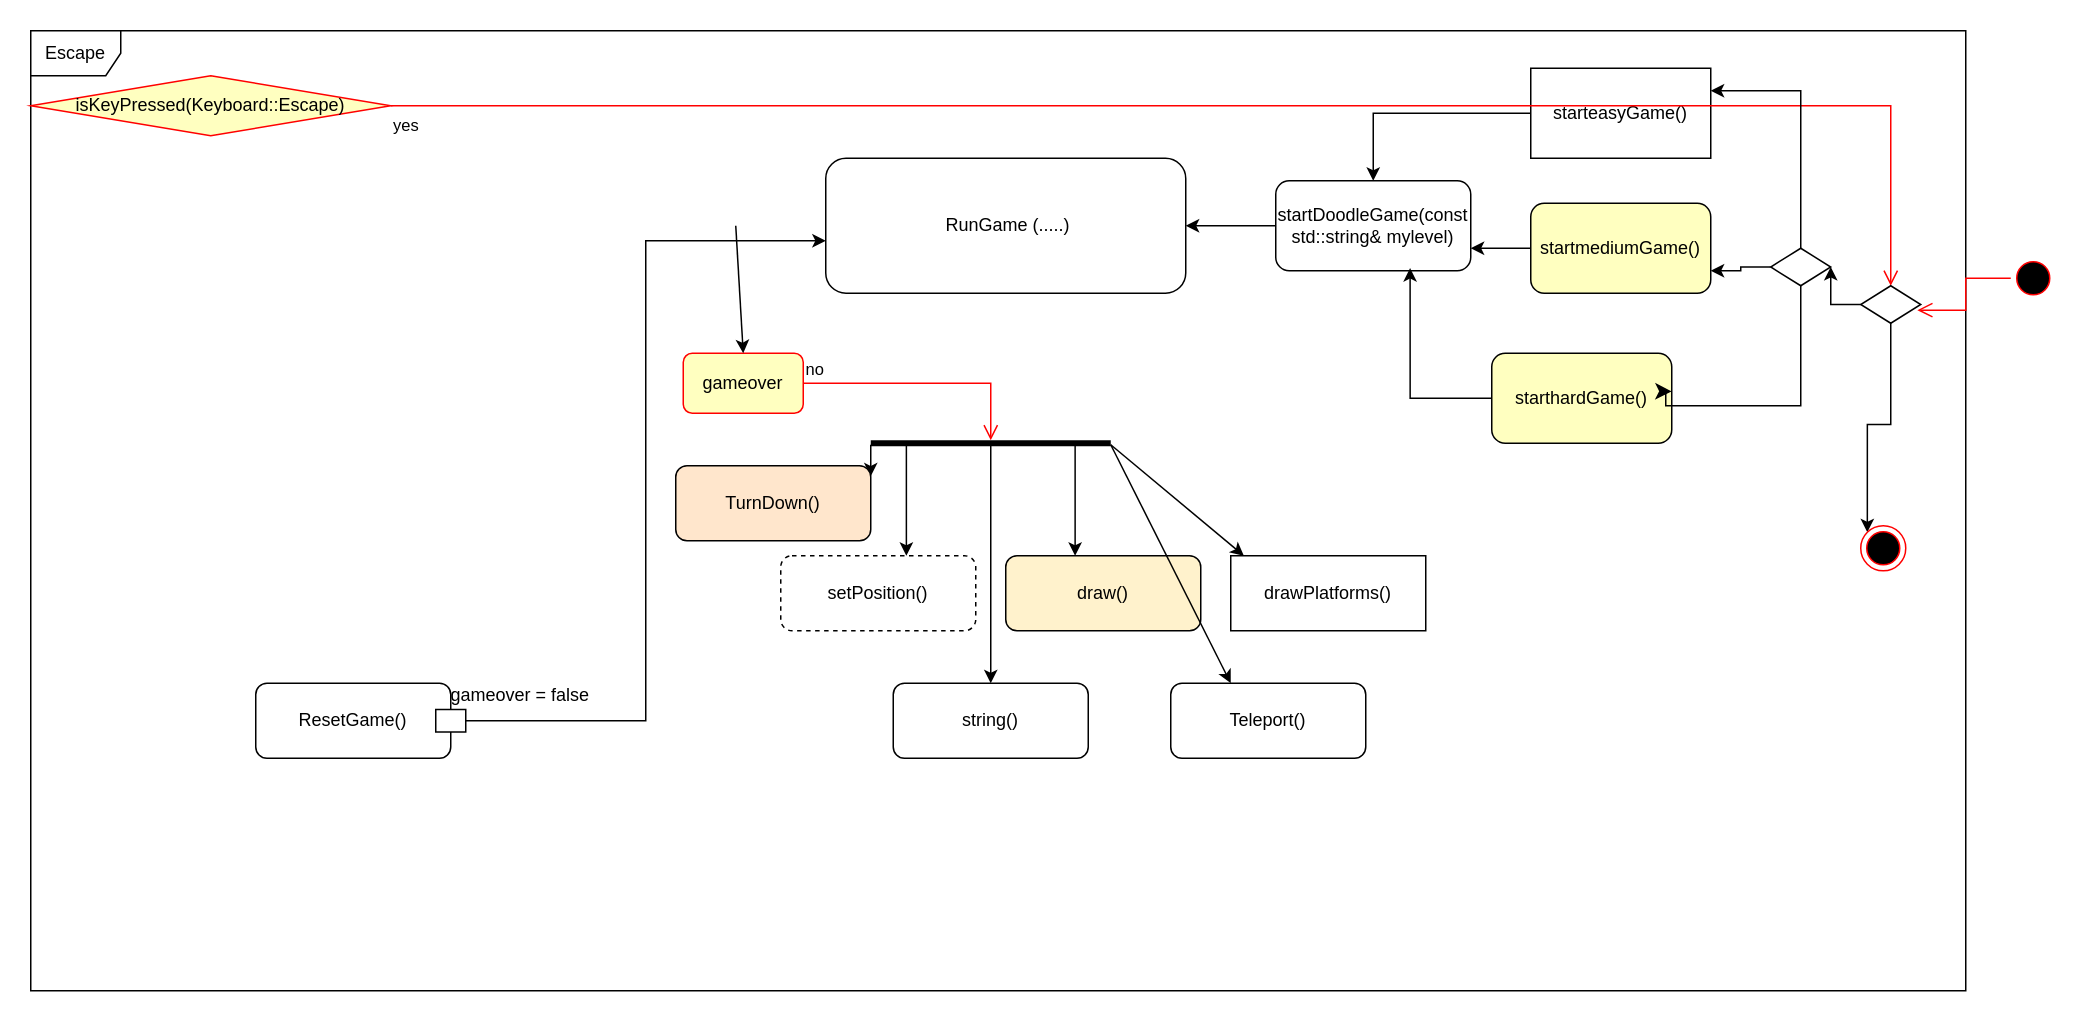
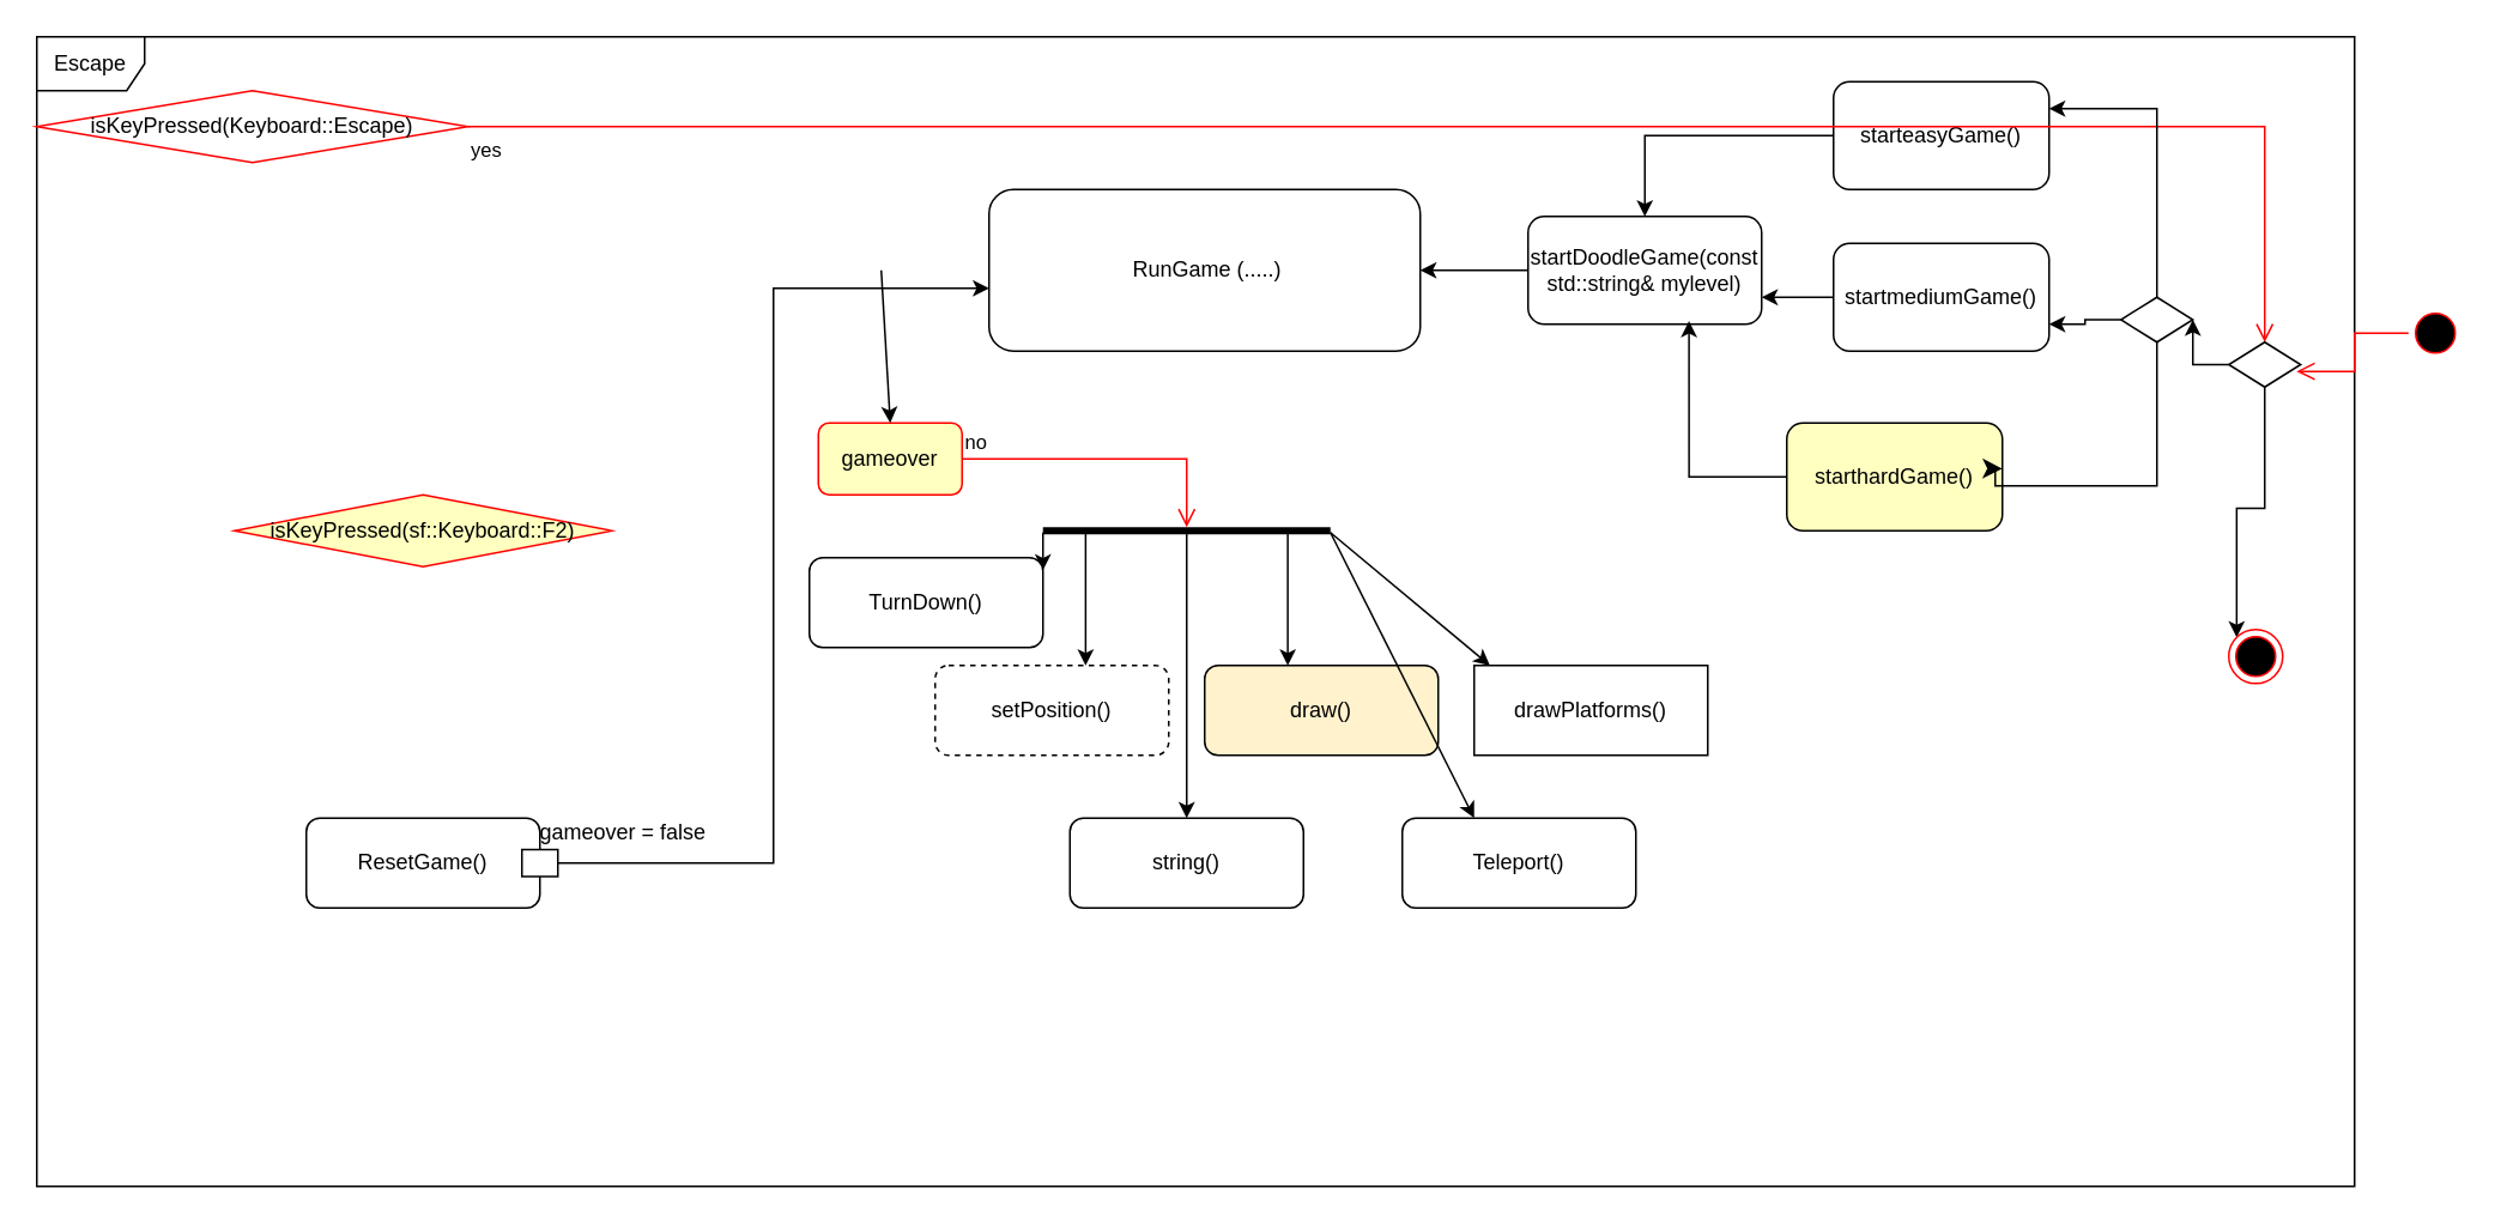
- <mxCell id="29" value="isKeyPressed(Keyboard::Escape)" style="rhombus;whiteSpace=wrap;html=1;fontColor=#000000;fillColor=#ffffc0;strokeColor=#ff0000;" parent="1" vertex="1"><mxGeometry x="20" y="50" width="240" height="40" as="geometry" /></mxCell>
+ <mxCell id="29" value="isKeyPressed(Keyboard::Escape)" style="rhombus;whiteSpace=wrap;html=1;fontColor=#000000;fillColor=#ffffff;strokeColor=#ff0000;" parent="1" vertex="1"><mxGeometry x="20" y="50" width="240" height="40" as="geometry" /></mxCell>
- <mxCell id="6" value="starteasyGame()" style="whiteSpace=wrap;html=1;rounded=0;" parent="1" vertex="1"><mxGeometry x="1020" y="45" width="120" height="60" as="geometry" /></mxCell>
+ <mxCell id="6" value="starteasyGame()" style="rounded=1;whiteSpace=wrap;html=1;" parent="1" vertex="1"><mxGeometry x="1020" y="45" width="120" height="60" as="geometry" /></mxCell>
- <mxCell id="8" value="startmediumGame()" style="rounded=1;whiteSpace=wrap;html=1;fillColor=#ffffc0;" parent="1" vertex="1"><mxGeometry x="1020" y="135" width="120" height="60" as="geometry" /></mxCell>
+ <mxCell id="8" value="startmediumGame()" style="rounded=1;whiteSpace=wrap;html=1;" parent="1" vertex="1"><mxGeometry x="1020" y="135" width="120" height="60" as="geometry" /></mxCell>
+ <mxCell id="27" value="isKeyPressed(sf::Keyboard::F2)" style="rhombus;whiteSpace=wrap;html=1;fontColor=#000000;fillColor=#ffffc0;strokeColor=#ff0000;" parent="1" vertex="1"><mxGeometry x="130" y="275" width="210" height="40" as="geometry" /></mxCell>
- <mxCell id="24" value="TurnDown()" style="rounded=1;whiteSpace=wrap;html=1;fillColor=#ffe6cc;" parent="1" vertex="1"><mxGeometry x="450" y="310" width="130" height="50" as="geometry" /></mxCell>
+ <mxCell id="24" value="TurnDown()" style="rounded=1;whiteSpace=wrap;html=1;" parent="1" vertex="1"><mxGeometry x="450" y="310" width="130" height="50" as="geometry" /></mxCell>
